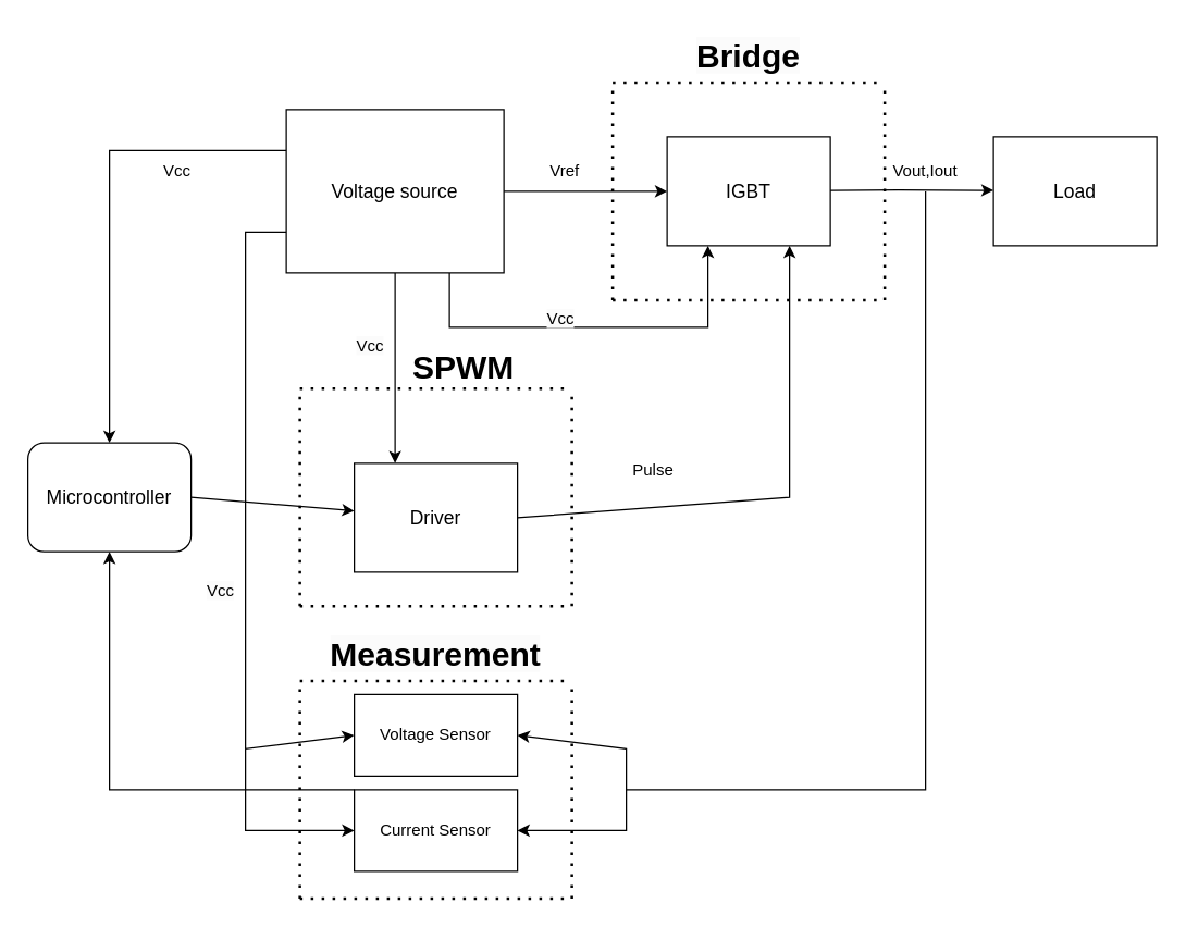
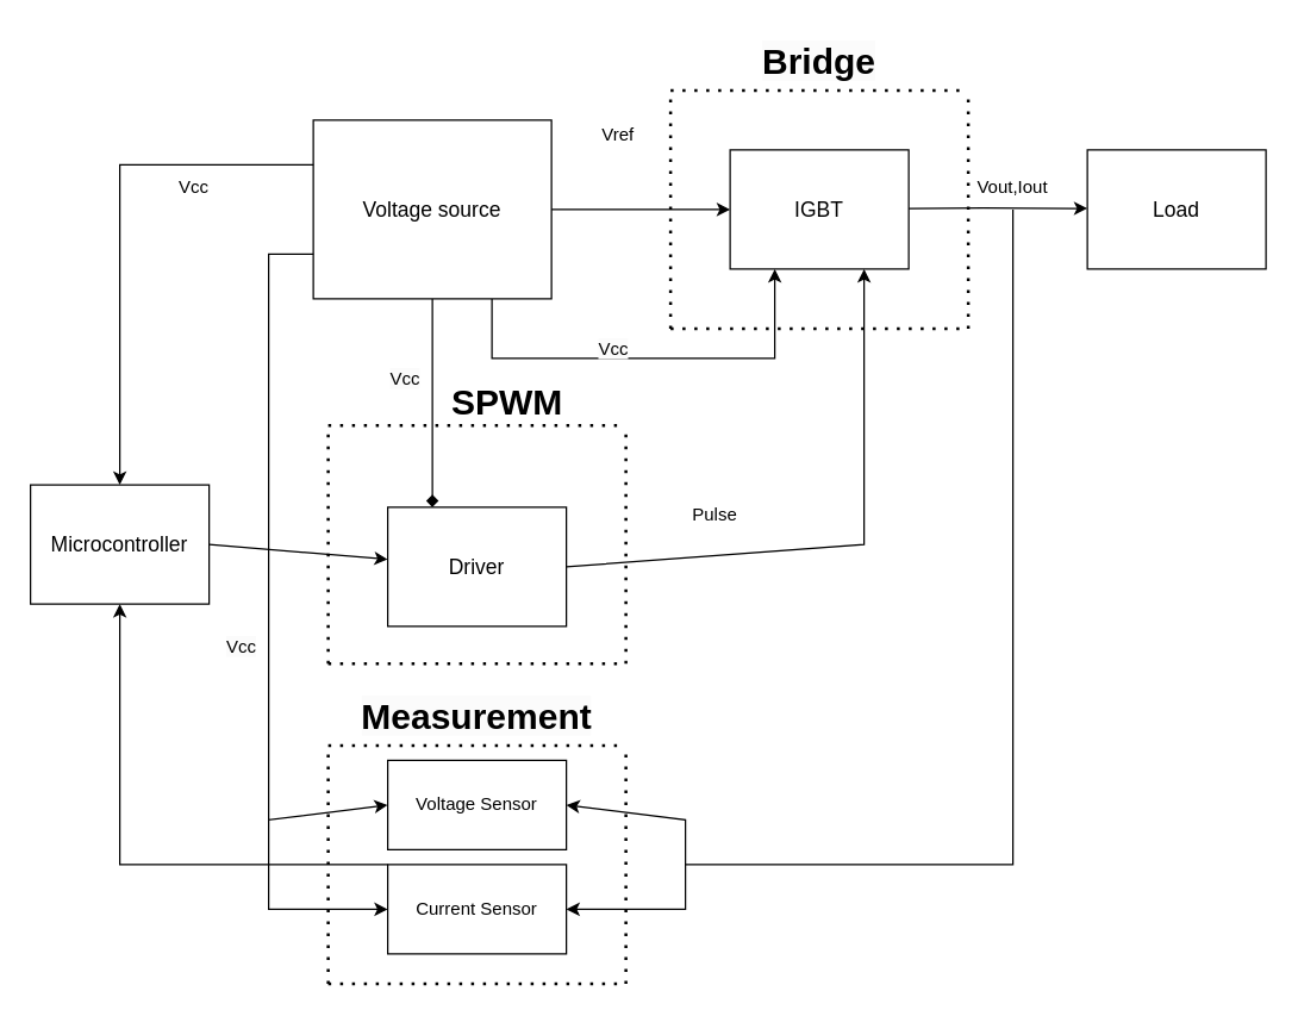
- <mxCell id="29" value="Vref" style="text;html=1;strokeColor=none;fillColor=none;align=center;verticalAlign=middle;whiteSpace=wrap;rounded=0;" vertex="1" parent="1"><mxGeometry x="385" y="110" width="60" height="30" as="geometry" /></mxCell>
+ <mxCell id="29" value="Vref" style="text;html=1;strokeColor=none;fillColor=none;align=center;verticalAlign=middle;whiteSpace=wrap;rounded=0;" vertex="1" parent="1"><mxGeometry x="385" y="75" width="60" height="30" as="geometry" /></mxCell>
- <mxCell id="31" value="" style="endArrow=classic;html=1;rounded=0;exitX=0.5;exitY=1;exitDx=0;exitDy=0;entryX=0.25;entryY=0;entryDx=0;entryDy=0;" edge="1" parent="1" source="3" target="4"><mxGeometry width="50" height="50" relative="1" as="geometry"><mxPoint x="430" y="360" as="sourcePoint" /><mxPoint x="480" y="310" as="targetPoint" /></mxGeometry></mxCell>
+ <mxCell id="31" value="" style="endArrow=diamond;html=1;rounded=0;exitX=0.5;exitY=1;exitDx=0;exitDy=0;entryX=0.25;entryY=0;entryDx=0;entryDy=0;" edge="1" parent="1" source="3" target="4"><mxGeometry width="50" height="50" relative="1" as="geometry"><mxPoint x="430" y="360" as="sourcePoint" /><mxPoint x="480" y="310" as="targetPoint" /></mxGeometry></mxCell>
- <mxCell id="2" value="&lt;font style=&quot;font-size: 14px;&quot;&gt;Microcontroller&lt;/font&gt;" style="whiteSpace=wrap;html=1;rounded=1;" vertex="1" parent="1"><mxGeometry x="20" y="325" width="120" height="80" as="geometry" /></mxCell>
+ <mxCell id="2" value="&lt;font style=&quot;font-size: 14px;&quot;&gt;Microcontroller&lt;/font&gt;" style="rounded=0;whiteSpace=wrap;html=1;" vertex="1" parent="1"><mxGeometry x="20" y="325" width="120" height="80" as="geometry" /></mxCell>
